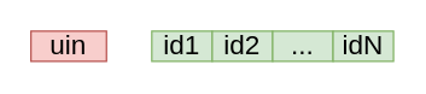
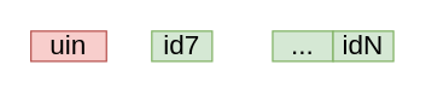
- <mxCell id="3" value="&lt;font style=&quot;font-size: 18px&quot;&gt;id1&lt;/font&gt;" style="rounded=0;whiteSpace=wrap;html=1;fillColor=#d5e8d4;strokeColor=#82b366;" vertex="1" parent="1"><mxGeometry x="100" y="20" width="40" height="20" as="geometry" /></mxCell>
+ <mxCell id="3" value="&lt;font style=&quot;font-size: 18px&quot;&gt;id7&lt;/font&gt;" style="rounded=0;whiteSpace=wrap;html=1;fillColor=#d5e8d4;strokeColor=#82b366;" vertex="1" parent="1"><mxGeometry x="100" y="20" width="40" height="20" as="geometry" /></mxCell>
- <mxCell id="4" value="&lt;font style=&quot;font-size: 18px&quot;&gt;id2&lt;/font&gt;" style="rounded=0;whiteSpace=wrap;html=1;fillColor=#d5e8d4;strokeColor=#82b366;" vertex="1" parent="1"><mxGeometry x="140" y="20" width="40" height="20" as="geometry" /></mxCell>
